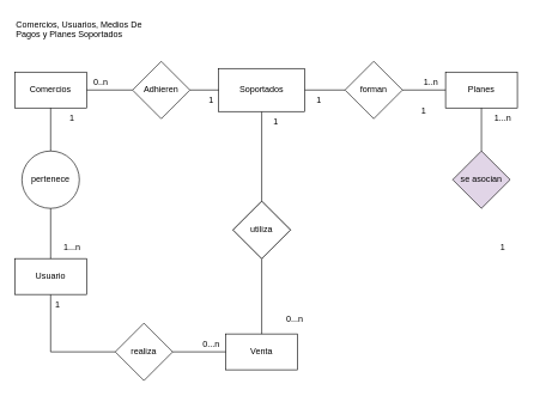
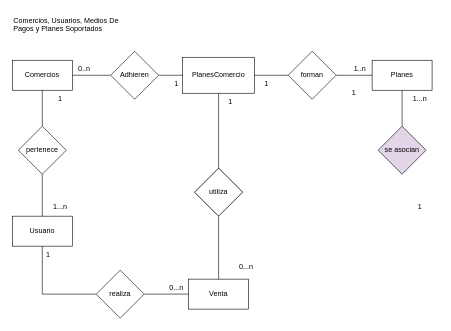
- <mxCell id="41" value="Soportados" style="rounded=0;whiteSpace=wrap;html=1;" vertex="1" parent="1"><mxGeometry x="304" y="95" width="120" height="60" as="geometry" /></mxCell>
+ <mxCell id="41" value="PlanesComercio" style="rounded=0;whiteSpace=wrap;html=1;" vertex="1" parent="1"><mxGeometry x="304" y="95" width="120" height="60" as="geometry" /></mxCell>
- <mxCell id="9" value="pertenece" style="ellipse;whiteSpace=wrap;html=1;" vertex="1" parent="1"><mxGeometry x="30" y="210" width="80" height="80" as="geometry" /></mxCell>
+ <mxCell id="9" value="pertenece" style="rhombus;whiteSpace=wrap;html=1;" vertex="1" parent="1"><mxGeometry x="30" y="210" width="80" height="80" as="geometry" /></mxCell>
